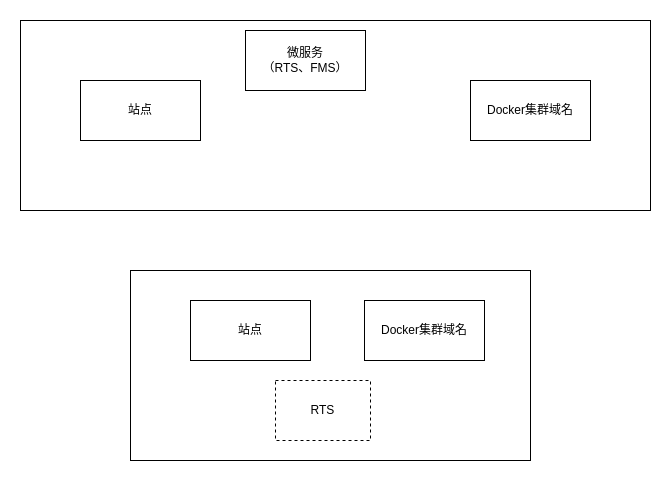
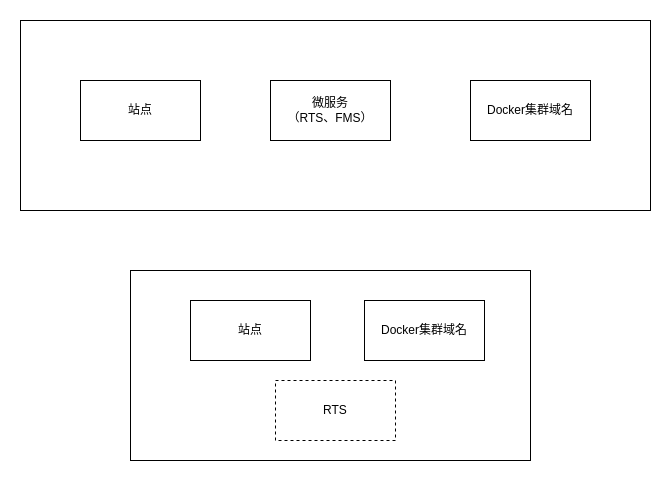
- <mxCell id="4" value="微服务&lt;br&gt;（RTS、FMS）" style="rounded=0;whiteSpace=wrap;html=1;" vertex="1" parent="1"><mxGeometry x="245" y="30" width="120" height="60" as="geometry" /></mxCell>
+ <mxCell id="4" value="微服务&lt;br&gt;（RTS、FMS）" style="rounded=0;whiteSpace=wrap;html=1;" vertex="1" parent="1"><mxGeometry x="270" y="80" width="120" height="60" as="geometry" /></mxCell>
- <mxCell id="9" value="RTS" style="rounded=0;whiteSpace=wrap;html=1;dashed=1;" vertex="1" parent="1"><mxGeometry x="275" y="380" width="95" height="60" as="geometry" /></mxCell>
+ <mxCell id="9" value="RTS" style="rounded=0;whiteSpace=wrap;html=1;dashed=1;" vertex="1" parent="1"><mxGeometry x="275" y="380" width="120" height="60" as="geometry" /></mxCell>
